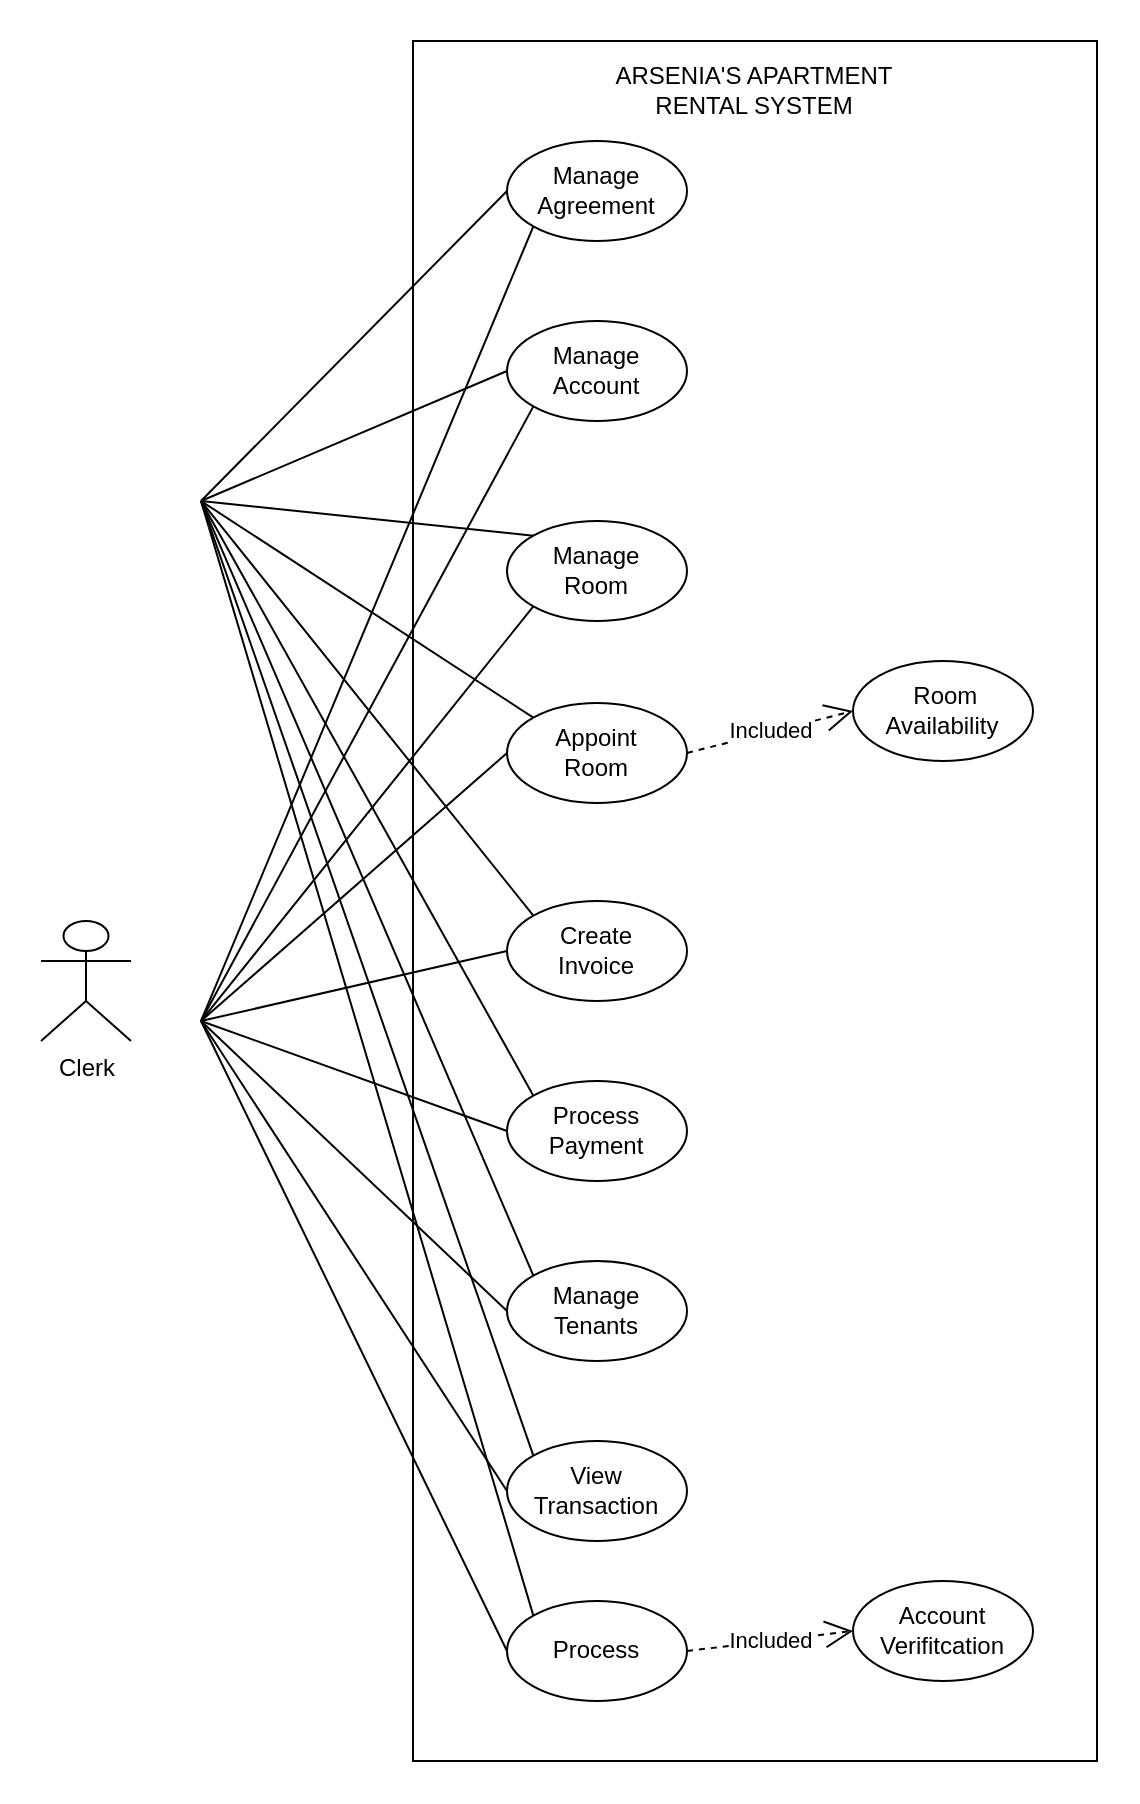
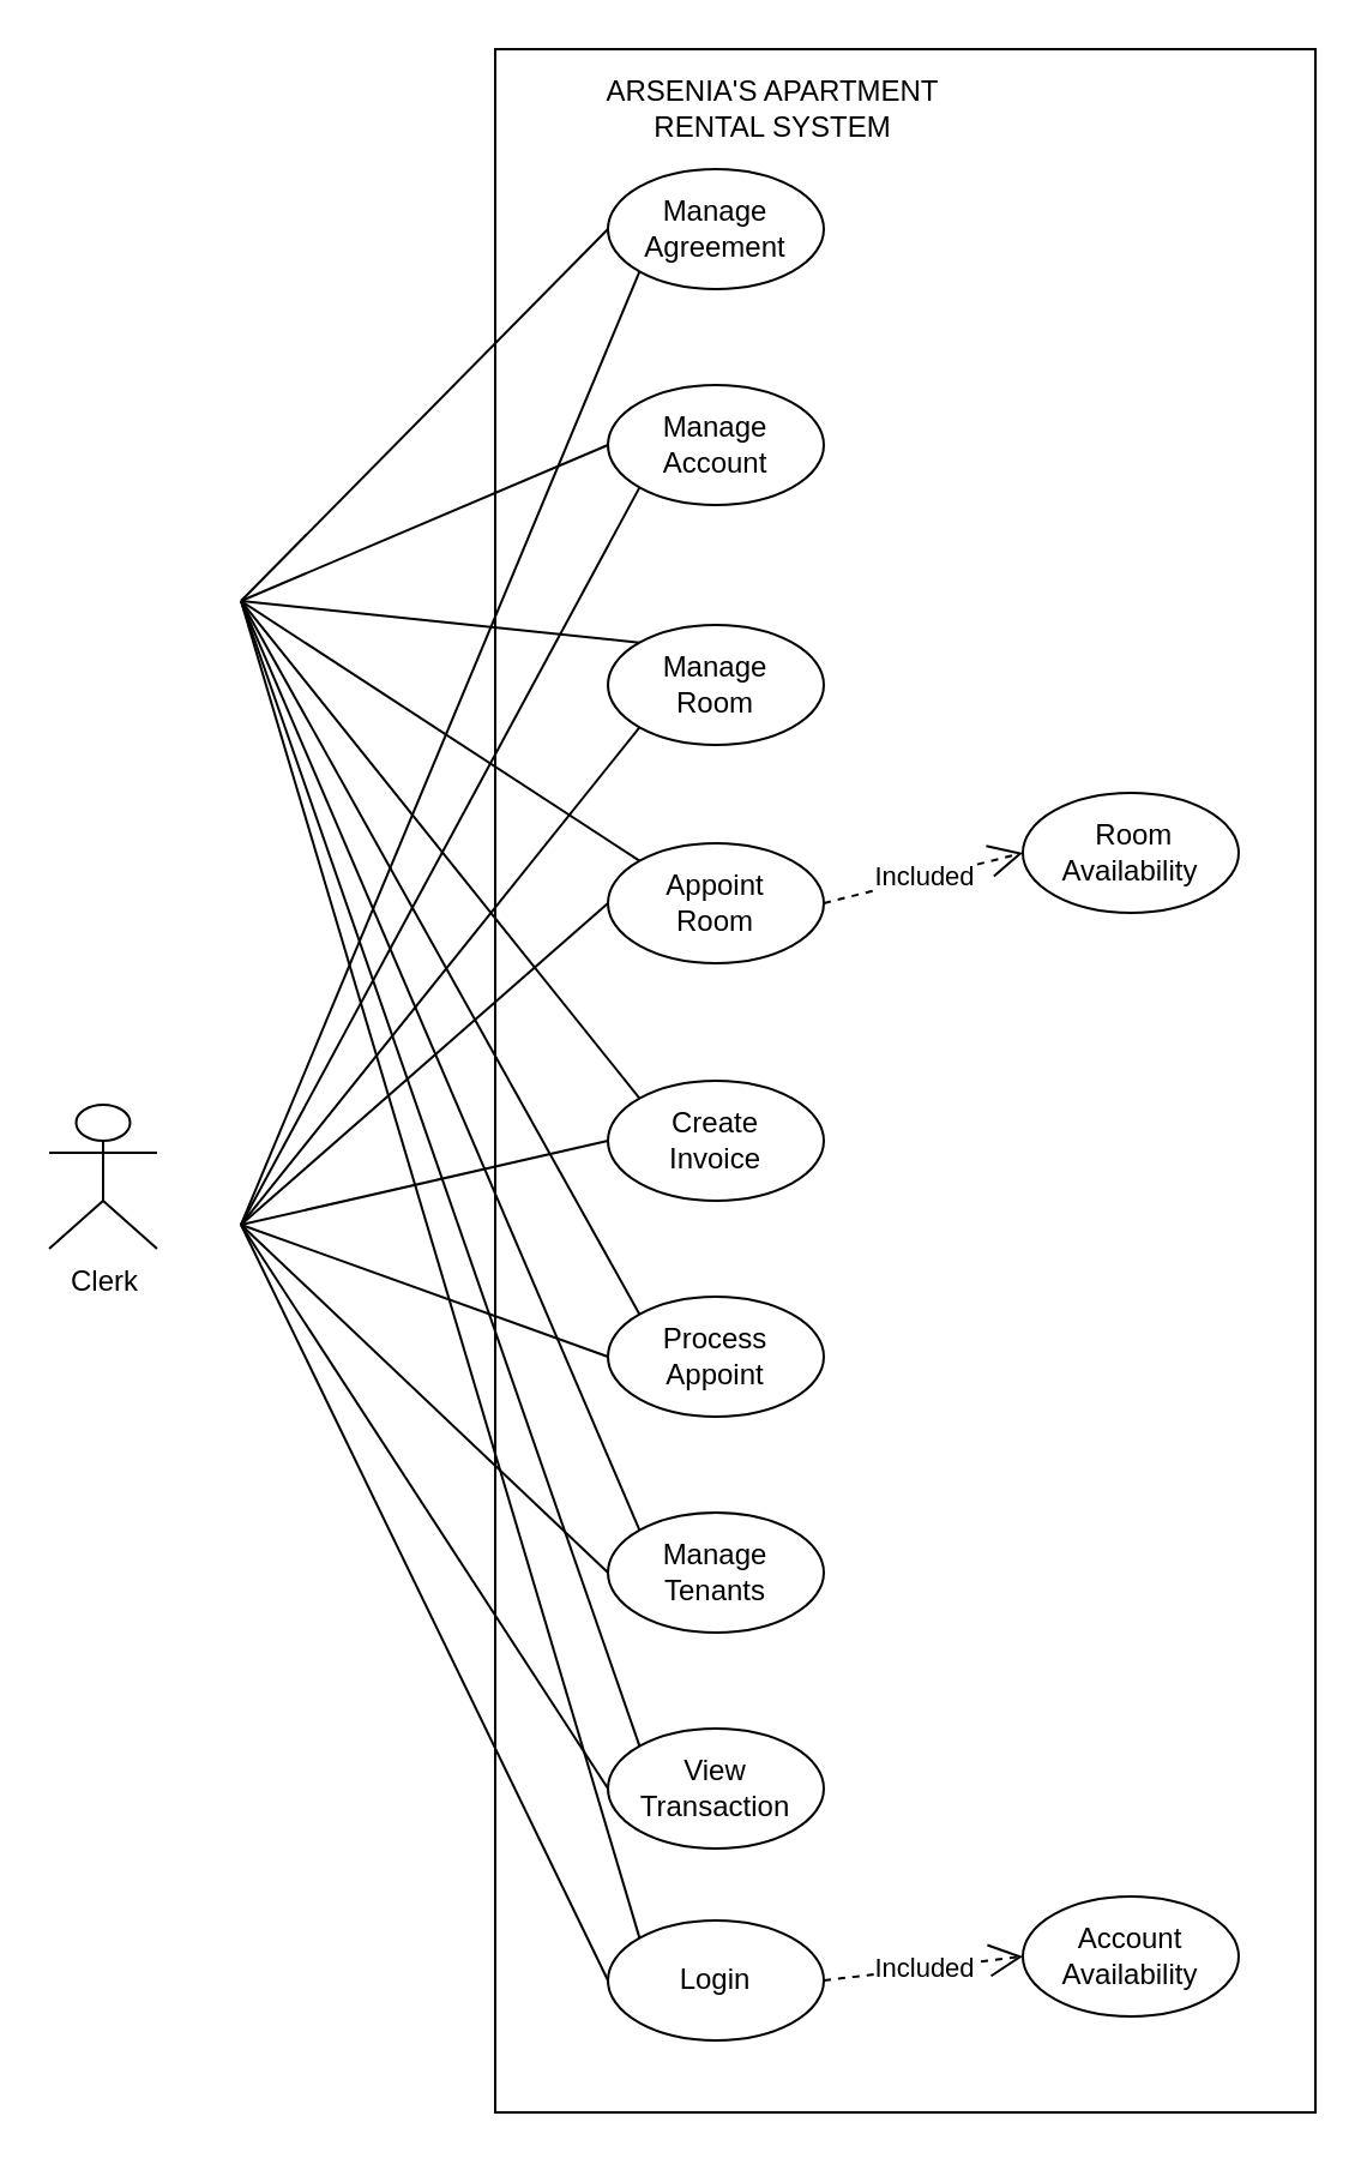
- <mxCell id="20" value="ARSENIA'S APARTMENT RENTAL SYSTEM" style="text;html=1;align=center;verticalAlign=middle;whiteSpace=wrap;rounded=0;" parent="1" vertex="1"><mxGeometry x="282" y="30" width="190" height="30" as="geometry" /></mxCell>
+ <mxCell id="20" value="ARSENIA'S APARTMENT RENTAL SYSTEM" style="text;html=1;align=center;verticalAlign=middle;whiteSpace=wrap;rounded=0;" parent="1" vertex="1"><mxGeometry x="227" y="30" width="190" height="30" as="geometry" /></mxCell>
- <mxCell id="22" value="Process Payment" style="text;html=1;align=center;verticalAlign=middle;whiteSpace=wrap;rounded=0;" parent="1" vertex="1"><mxGeometry x="268" y="550" width="60" height="30" as="geometry" /></mxCell>
+ <mxCell id="22" value="Process Appoint" style="text;html=1;align=center;verticalAlign=middle;whiteSpace=wrap;rounded=0;" parent="1" vertex="1"><mxGeometry x="268" y="550" width="60" height="30" as="geometry" /></mxCell>
- <mxCell id="17" value="Account Verifitcation" style="text;html=1;align=center;verticalAlign=middle;whiteSpace=wrap;rounded=0;" parent="1" vertex="1"><mxGeometry x="441" y="800" width="60" height="30" as="geometry" /></mxCell>
+ <mxCell id="17" value="Account Availability" style="text;html=1;align=center;verticalAlign=middle;whiteSpace=wrap;rounded=0;" parent="1" vertex="1"><mxGeometry x="441" y="800" width="60" height="30" as="geometry" /></mxCell>
- <mxCell id="13" value="Process" style="text;html=1;align=center;verticalAlign=middle;whiteSpace=wrap;rounded=0;" parent="1" vertex="1"><mxGeometry x="268" y="810" width="60" height="30" as="geometry" /></mxCell>
+ <mxCell id="13" value="Login" style="text;html=1;align=center;verticalAlign=middle;whiteSpace=wrap;rounded=0;" parent="1" vertex="1"><mxGeometry x="268" y="810" width="60" height="30" as="geometry" /></mxCell>
